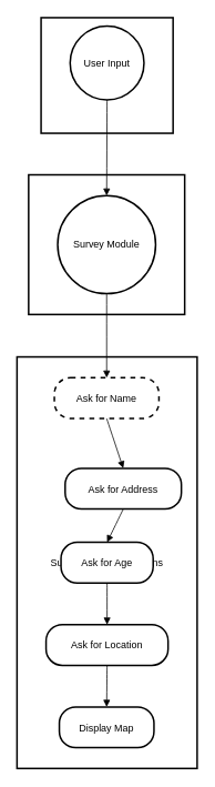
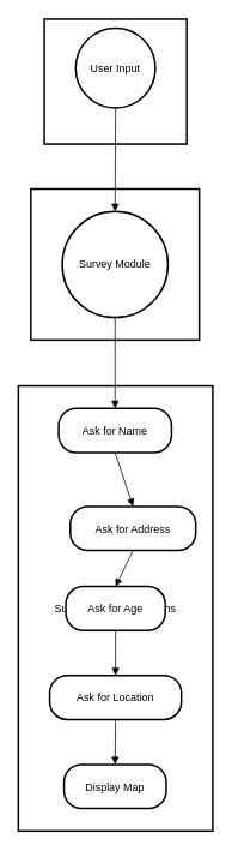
- <mxCell id="7" value="Ask for Name" style="rounded=1;arcSize=40;strokeWidth=2;dashed=1;" vertex="1" parent="1"><mxGeometry x="65" y="453" width="126" height="49" as="geometry" /></mxCell>
+ <mxCell id="7" value="Ask for Name" style="rounded=1;arcSize=40;strokeWidth=2" vertex="1" parent="1"><mxGeometry x="65" y="453" width="126" height="49" as="geometry" /></mxCell>
